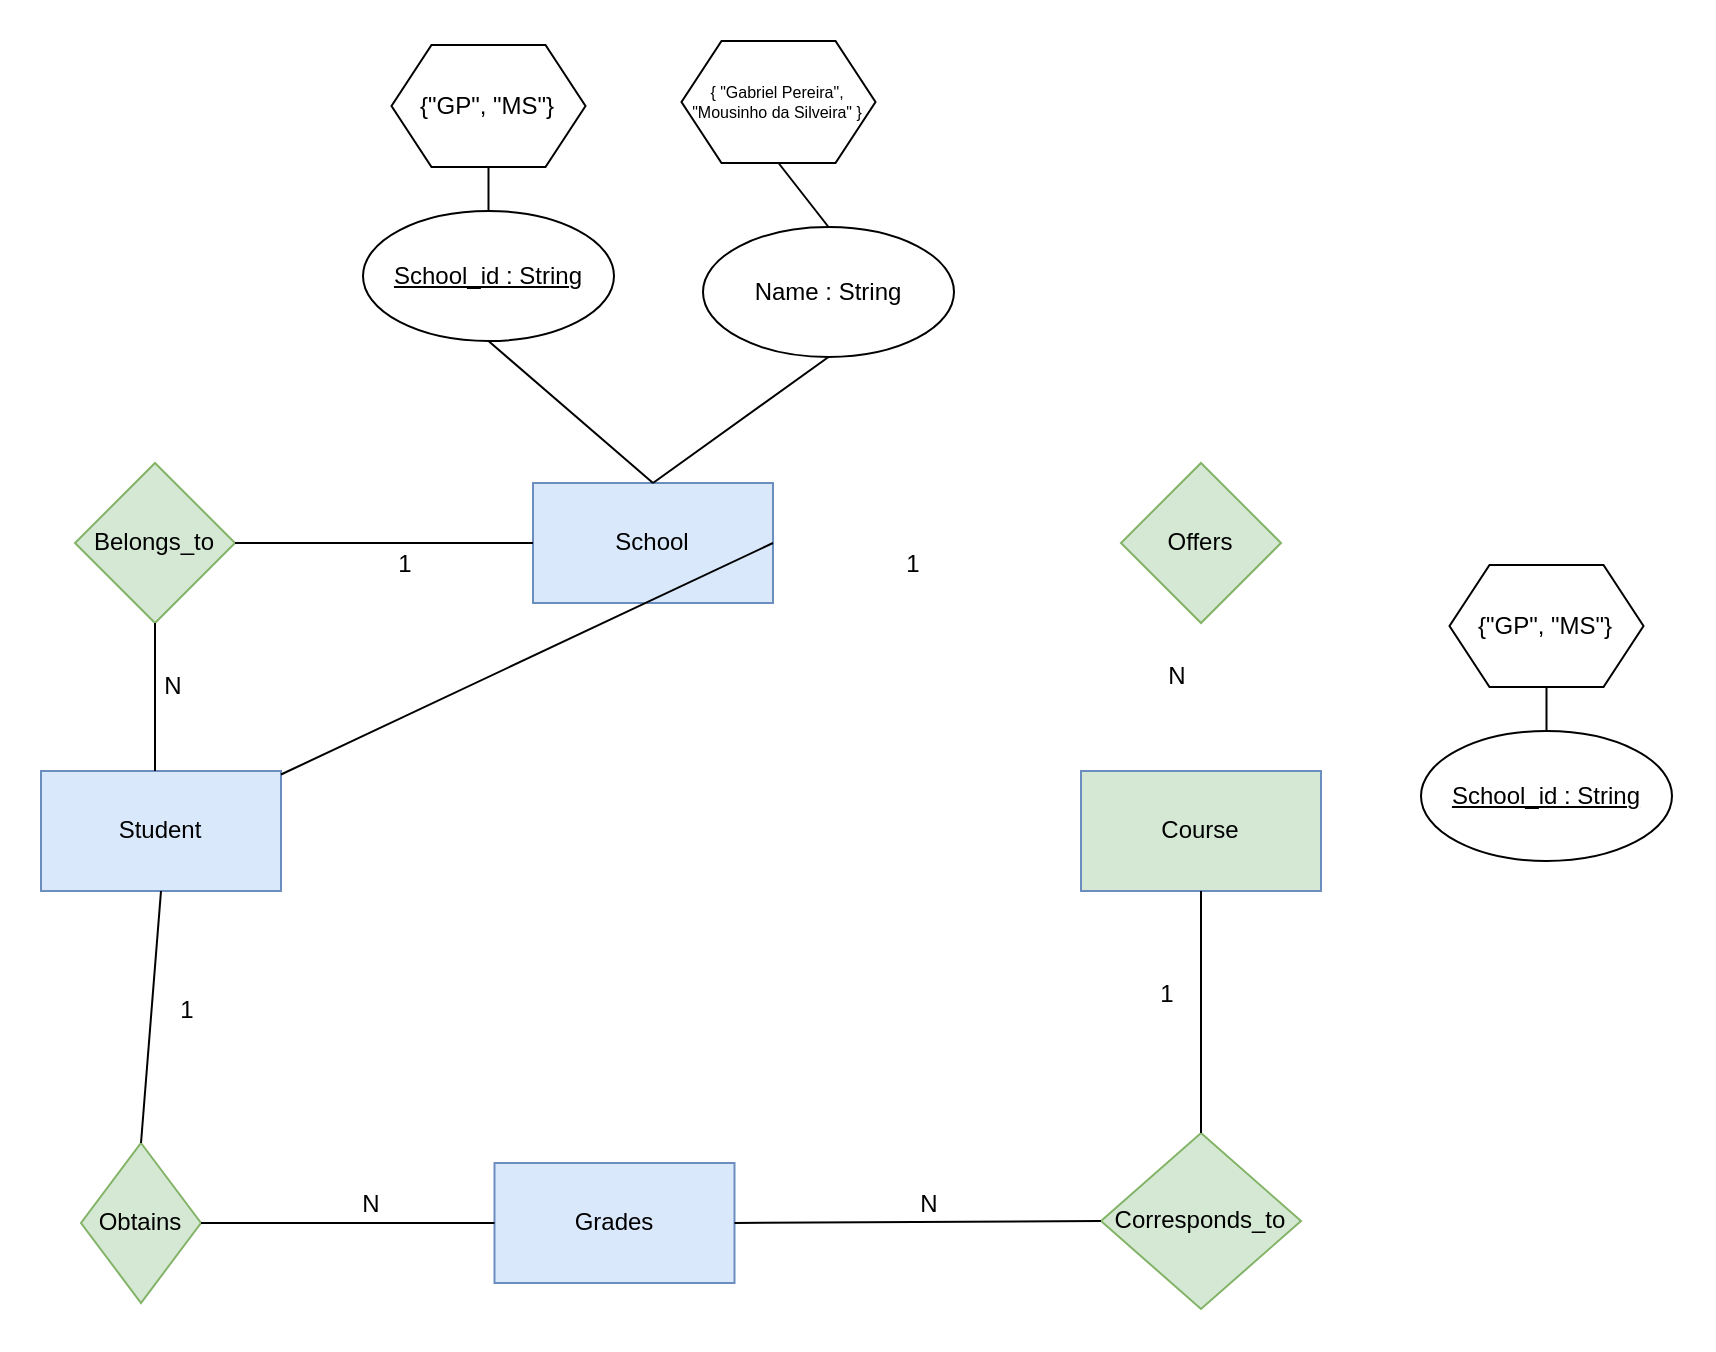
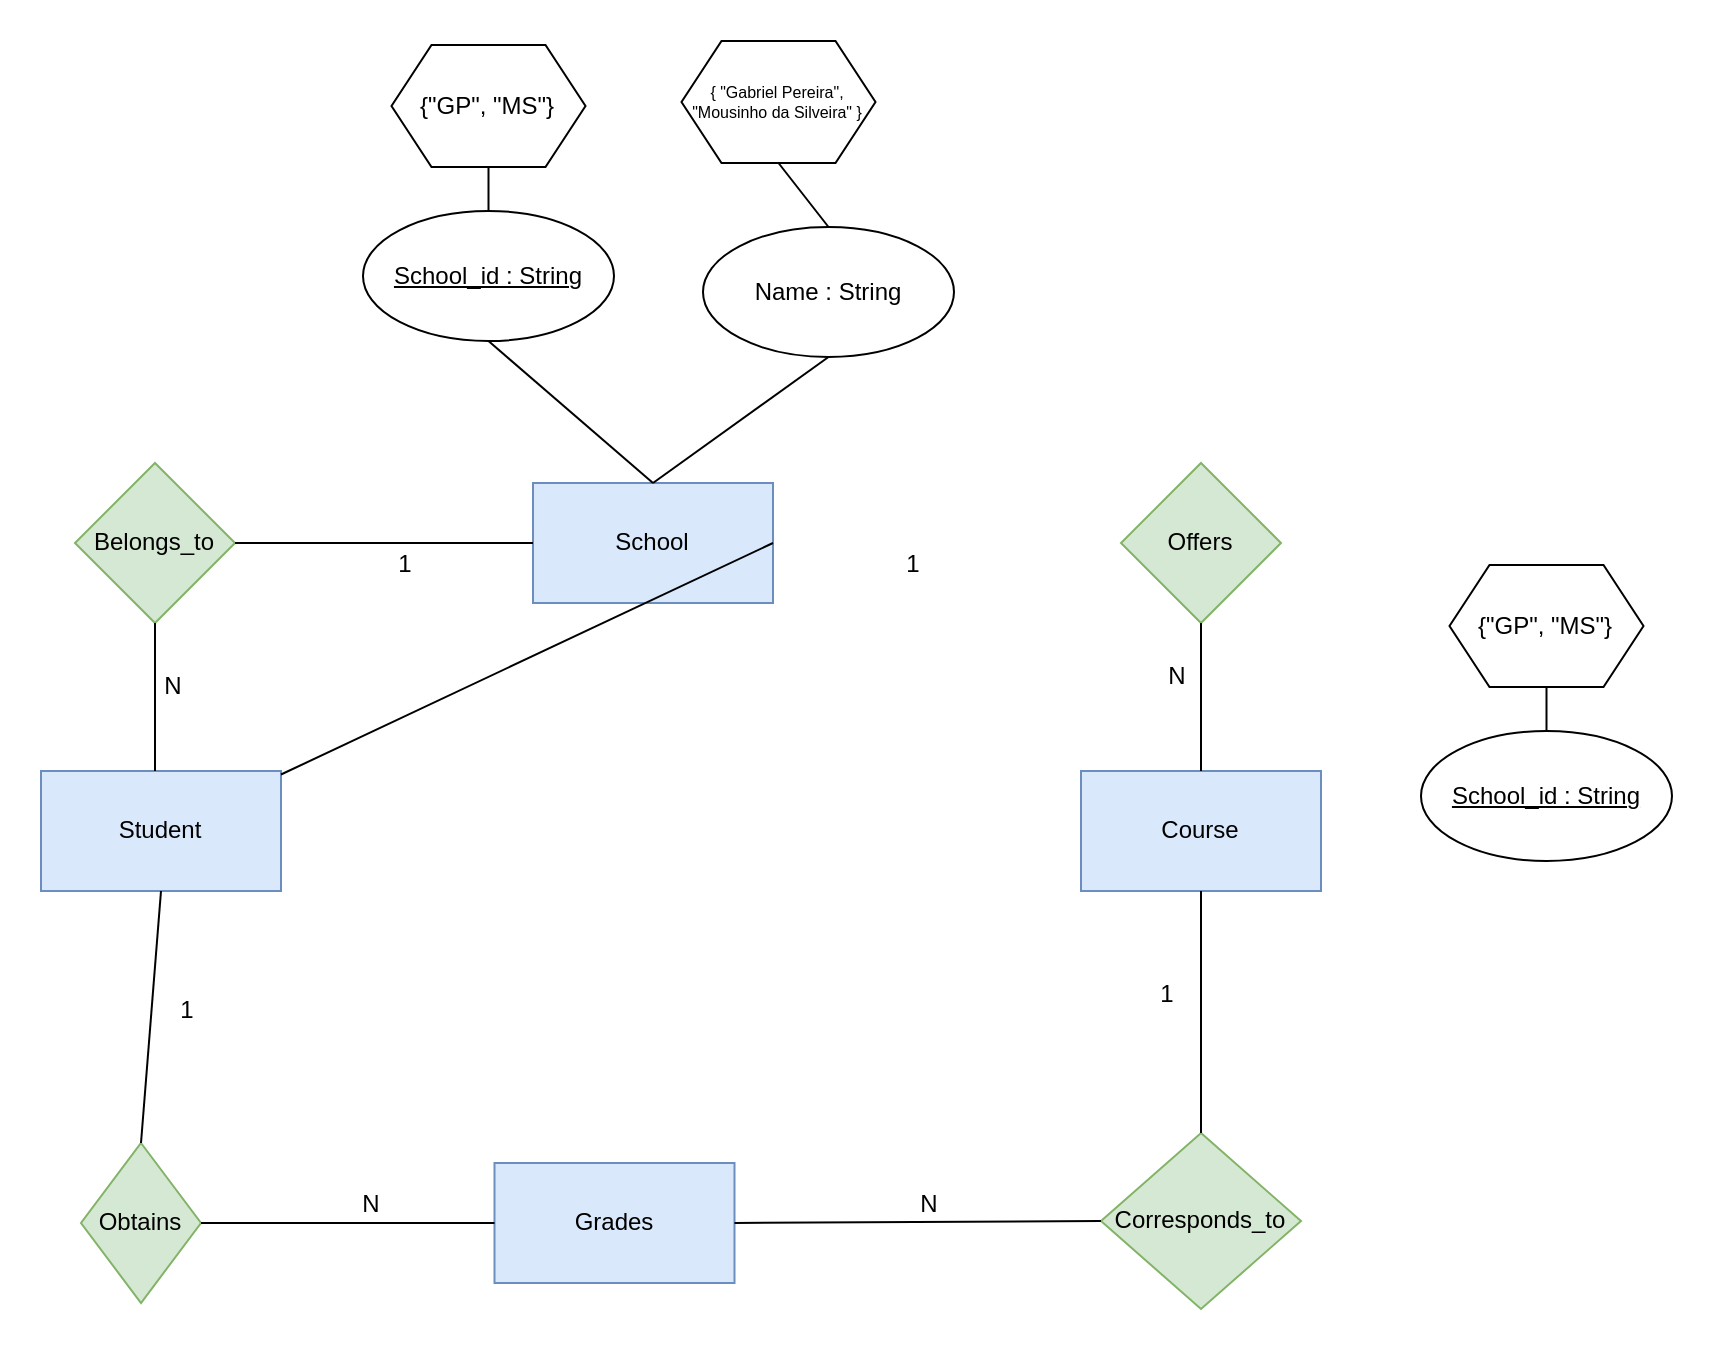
+ <mxCell id="27" value="" style="endArrow=none;html=1;rounded=0;exitX=0.5;exitY=0;exitDx=0;exitDy=0;entryX=0.5;entryY=1;entryDx=0;entryDy=0;" edge="1" parent="1" source="3" target="25"><mxGeometry width="50" height="50" relative="1" as="geometry"><mxPoint x="458" y="333" as="sourcePoint" /><mxPoint x="592" y="333" as="targetPoint" /></mxGeometry></mxCell>
- <mxCell id="3" value="Course" style="rounded=0;whiteSpace=wrap;html=1;fillColor=#d5e8d4;strokeColor=#6c8ebf;" vertex="1" parent="1"><mxGeometry x="540" y="385" width="120" height="60" as="geometry" /></mxCell>
+ <mxCell id="3" value="Course" style="rounded=0;whiteSpace=wrap;html=1;fillColor=#dae8fc;strokeColor=#6c8ebf;" vertex="1" parent="1"><mxGeometry x="540" y="385" width="120" height="60" as="geometry" /></mxCell>
